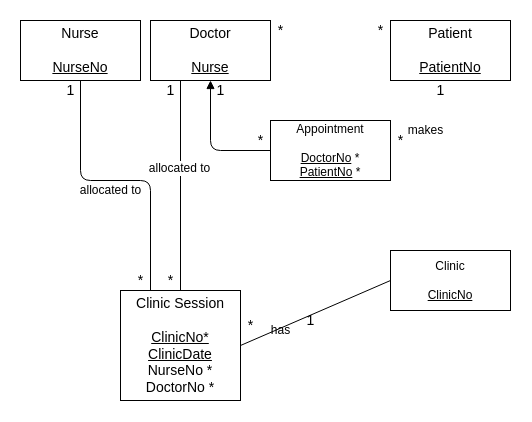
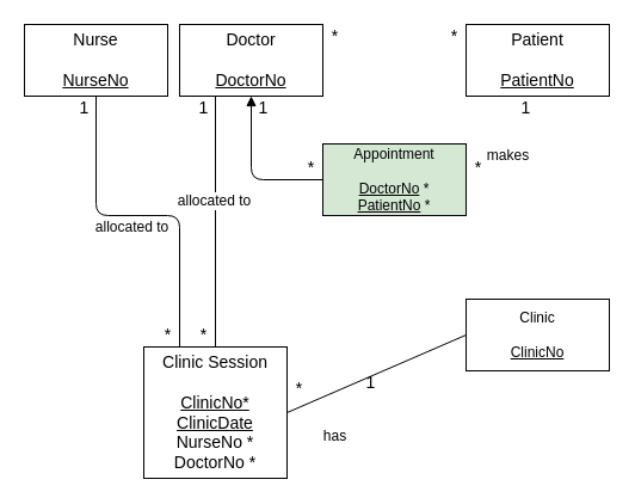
- <mxCell id="2" value="&lt;font style=&quot;font-size: 14px&quot;&gt;Doctor&lt;br&gt;&lt;br&gt;&lt;u&gt;Nurse&lt;/u&gt;&lt;br&gt;&lt;/font&gt;" style="rounded=0;whiteSpace=wrap;html=1;" vertex="1" parent="1"><mxGeometry x="150" y="20" width="120" height="60" as="geometry" /></mxCell>
+ <mxCell id="2" value="&lt;font style=&quot;font-size: 14px&quot;&gt;Doctor&lt;br&gt;&lt;br&gt;&lt;u&gt;DoctorNo&lt;/u&gt;&lt;br&gt;&lt;/font&gt;" style="rounded=0;whiteSpace=wrap;html=1;" vertex="1" parent="1"><mxGeometry x="150" y="20" width="120" height="60" as="geometry" /></mxCell>
- <mxCell id="6" value="Appointment&lt;br&gt;&lt;br&gt;&lt;u&gt;DoctorNo&lt;/u&gt; *&lt;br&gt;&lt;u&gt;PatientNo&lt;/u&gt; *" style="rounded=0;whiteSpace=wrap;html=1;" vertex="1" parent="1"><mxGeometry x="270" y="120" width="120" height="60" as="geometry" /></mxCell>
+ <mxCell id="6" value="Appointment&lt;br&gt;&lt;br&gt;&lt;u&gt;DoctorNo&lt;/u&gt; *&lt;br&gt;&lt;u&gt;PatientNo&lt;/u&gt; *" style="rounded=0;whiteSpace=wrap;html=1;fillColor=#d5e8d4;" vertex="1" parent="1"><mxGeometry x="270" y="120" width="120" height="60" as="geometry" /></mxCell>
- <mxCell id="27" value="has" style="text;html=1;align=center;verticalAlign=middle;resizable=0;points=[];autosize=1;" vertex="1" parent="1"><mxGeometry x="265" y="320" width="30" height="20" as="geometry" /></mxCell>
+ <mxCell id="27" value="has" style="text;html=1;align=center;verticalAlign=middle;resizable=0;points=[];autosize=1;" vertex="1" parent="1"><mxGeometry x="265" y="355" width="30" height="20" as="geometry" /></mxCell>
